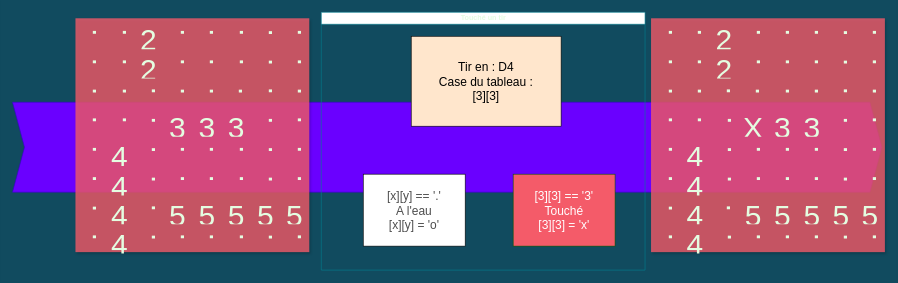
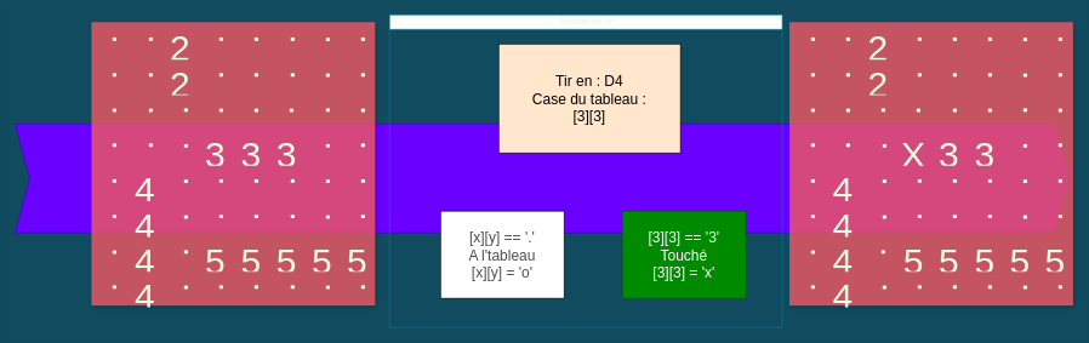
- <mxCell id="5" value="&lt;div style=&quot;font-size: 20px&quot;&gt;[x][y] == '.'&lt;br style=&quot;font-size: 20px&quot;&gt;&lt;/div&gt;&lt;div style=&quot;font-size: 20px&quot;&gt;A l'eau&lt;br&gt;&lt;/div&gt;&lt;div&gt;[x][y] = 'o'&lt;br&gt;&lt;/div&gt;" style="whiteSpace=wrap;html=1;align=center;verticalAlign=middle;treeFolding=1;treeMoving=1;newEdgeStyle={&quot;edgeStyle&quot;:&quot;elbowEdgeStyle&quot;,&quot;startArrow&quot;:&quot;none&quot;,&quot;endArrow&quot;:&quot;none&quot;};fontSize=20;fontColor=#4D4D4D;" parent="3" vertex="1"><mxGeometry x="70" y="270" width="170" height="120" as="geometry" /></mxCell>
+ <mxCell id="5" value="&lt;div style=&quot;font-size: 20px&quot;&gt;[x][y] == '.'&lt;br style=&quot;font-size: 20px&quot;&gt;&lt;/div&gt;&lt;div style=&quot;font-size: 20px&quot;&gt;A l'tableau&lt;br&gt;&lt;/div&gt;&lt;div&gt;[x][y] = 'o'&lt;br&gt;&lt;/div&gt;" style="whiteSpace=wrap;html=1;align=center;verticalAlign=middle;treeFolding=1;treeMoving=1;newEdgeStyle={&quot;edgeStyle&quot;:&quot;elbowEdgeStyle&quot;,&quot;startArrow&quot;:&quot;none&quot;,&quot;endArrow&quot;:&quot;none&quot;};fontSize=20;fontColor=#4D4D4D;" parent="3" vertex="1"><mxGeometry x="70" y="270" width="170" height="120" as="geometry" /></mxCell>
- <mxCell id="6" value="&lt;div style=&quot;font-size: 20px&quot;&gt;[3][3] == '3'&lt;br style=&quot;font-size: 20px&quot;&gt;&lt;/div&gt;&lt;div style=&quot;font-size: 20px&quot;&gt;Touché&lt;/div&gt;&lt;div&gt;[3][3] = 'x'&lt;br&gt;&lt;/div&gt;" style="whiteSpace=wrap;html=1;align=center;verticalAlign=middle;treeFolding=1;treeMoving=1;newEdgeStyle={&quot;edgeStyle&quot;:&quot;elbowEdgeStyle&quot;,&quot;startArrow&quot;:&quot;none&quot;,&quot;endArrow&quot;:&quot;none&quot;};fillColor=#f45b69;strokeColor=#005700;fontColor=#ffffff;fontSize=20;" parent="3" vertex="1"><mxGeometry x="320" y="270" width="170" height="120" as="geometry" /></mxCell>
+ <mxCell id="6" value="&lt;div style=&quot;font-size: 20px&quot;&gt;[3][3] == '3'&lt;br style=&quot;font-size: 20px&quot;&gt;&lt;/div&gt;&lt;div style=&quot;font-size: 20px&quot;&gt;Touché&lt;/div&gt;&lt;div&gt;[3][3] = 'x'&lt;br&gt;&lt;/div&gt;" style="whiteSpace=wrap;html=1;align=center;verticalAlign=middle;treeFolding=1;treeMoving=1;newEdgeStyle={&quot;edgeStyle&quot;:&quot;elbowEdgeStyle&quot;,&quot;startArrow&quot;:&quot;none&quot;,&quot;endArrow&quot;:&quot;none&quot;};fillColor=#008a00;strokeColor=#005700;fontColor=#ffffff;fontSize=20;" parent="3" vertex="1"><mxGeometry x="320" y="270" width="170" height="120" as="geometry" /></mxCell>
